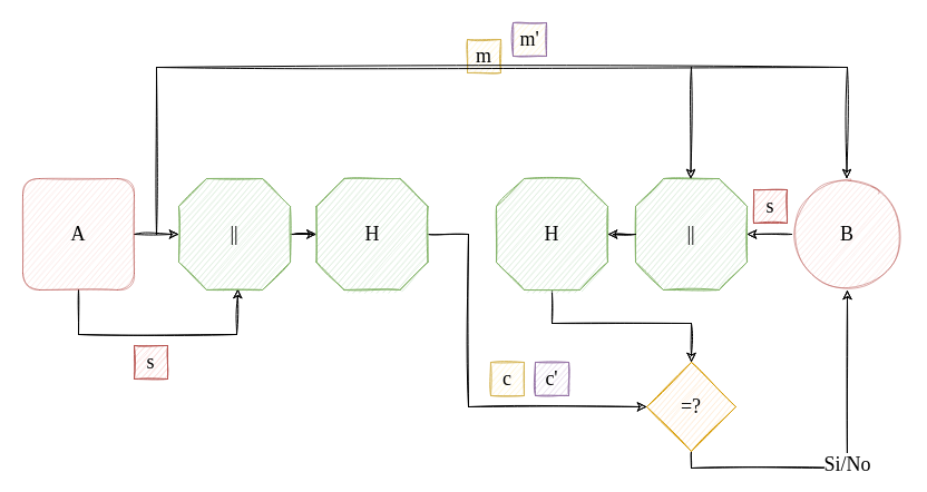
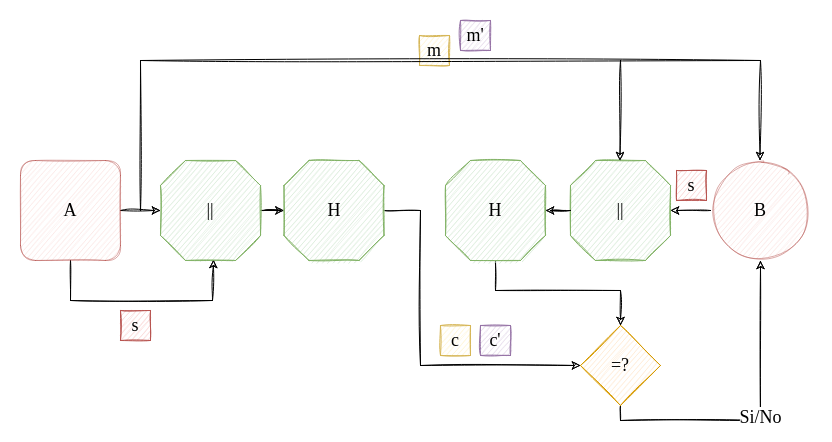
- <mxCell id="24" value="m'" style="whiteSpace=wrap;html=1;aspect=fixed;sketch=1;fontFamily=Maven Pro;fontSize=18;fillColor=#fff2cc;strokeColor=#9673a6;fontSource=https%3A%2F%2Ffonts.googleapis.com%2Fcss%3Ffamily%3DMaven%2BPro;" parent="1" vertex="1"><mxGeometry x="460" y="20" width="30" height="30" as="geometry" /></mxCell>
+ <mxCell id="24" value="m'" style="whiteSpace=wrap;html=1;aspect=fixed;sketch=1;fontFamily=Maven Pro;fontSize=18;fillColor=#e1d5e7;strokeColor=#9673a6;fontSource=https%3A%2F%2Ffonts.googleapis.com%2Fcss%3Ffamily%3DMaven%2BPro;" parent="1" vertex="1"><mxGeometry x="460" y="20" width="30" height="30" as="geometry" /></mxCell>
